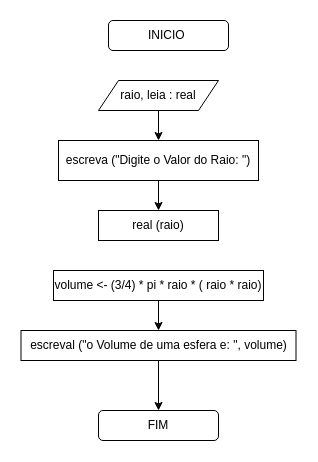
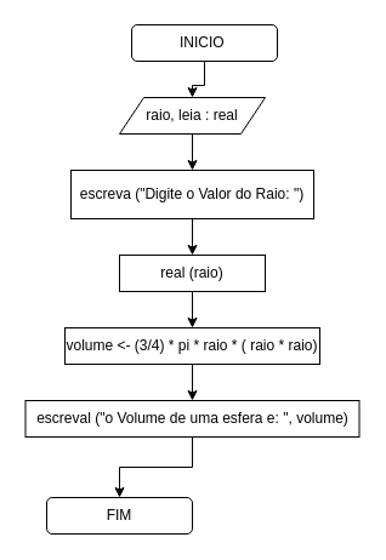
+ <mxCell id="2" value="" style="edgeStyle=orthogonalEdgeStyle;rounded=0;orthogonalLoop=1;jettySize=auto;html=1;" edge="1" parent="1" source="3" target="10"><mxGeometry relative="1" as="geometry" /></mxCell>
+ <mxCell id="7" style="edgeStyle=orthogonalEdgeStyle;rounded=0;orthogonalLoop=1;jettySize=auto;html=1;entryX=0.5;entryY=0;entryDx=0;entryDy=0;" edge="1" parent="1" source="8" target="12"><mxGeometry relative="1" as="geometry" /></mxCell>
- <mxCell id="4" value="FIM" style="rounded=1;whiteSpace=wrap;html=1;" vertex="1" parent="1"><mxGeometry x="98" y="410" width="120" height="30" as="geometry" /></mxCell>
+ <mxCell id="4" value="FIM" style="rounded=1;whiteSpace=wrap;html=1;" vertex="1" parent="1"><mxGeometry x="38" y="410" width="120" height="30" as="geometry" /></mxCell>
